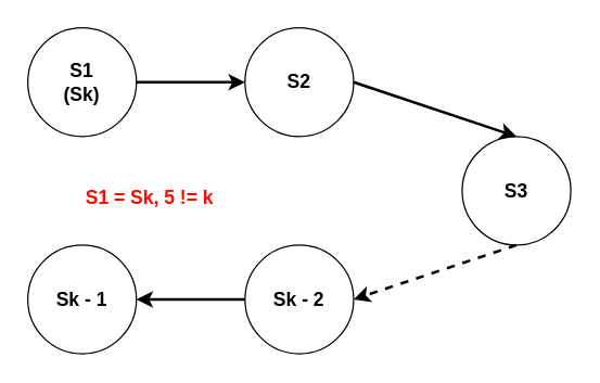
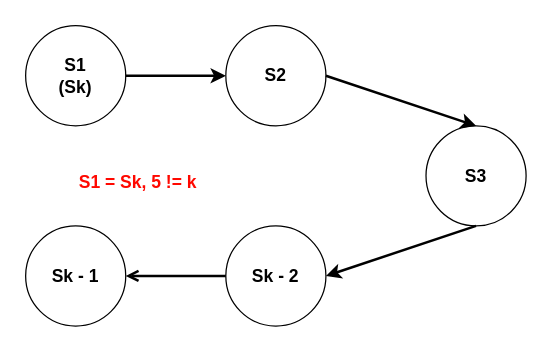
- <mxCell id="9" value="" style="endArrow=classic;html=1;rounded=0;exitX=0.5;exitY=1;exitDx=0;exitDy=0;entryX=1;entryY=0.5;entryDx=0;entryDy=0;fontSize=11;strokeWidth=2;dashed=1;" edge="1" parent="1" source="4" target="5"><mxGeometry width="50" height="50" relative="1" as="geometry"><mxPoint x="520" y="320" as="sourcePoint" /><mxPoint x="570" y="270" as="targetPoint" /></mxGeometry></mxCell>
+ <mxCell id="9" value="" style="endArrow=classic;html=1;rounded=0;exitX=0.5;exitY=1;exitDx=0;exitDy=0;entryX=1;entryY=0.5;entryDx=0;entryDy=0;fontSize=11;strokeWidth=2;" edge="1" parent="1" source="4" target="5"><mxGeometry width="50" height="50" relative="1" as="geometry"><mxPoint x="520" y="320" as="sourcePoint" /><mxPoint x="570" y="270" as="targetPoint" /></mxGeometry></mxCell>
- <mxCell id="10" value="" style="endArrow=classic;html=1;rounded=0;exitX=0;exitY=0.5;exitDx=0;exitDy=0;entryX=1;entryY=0.5;entryDx=0;entryDy=0;fontSize=11;strokeWidth=2;" edge="1" parent="1" source="5" target="6"><mxGeometry width="50" height="50" relative="1" as="geometry"><mxPoint x="260" y="190" as="sourcePoint" /><mxPoint x="310" y="140" as="targetPoint" /></mxGeometry></mxCell>
+ <mxCell id="10" value="" style="endArrow=open;html=1;rounded=0;exitX=0;exitY=0.5;exitDx=0;exitDy=0;entryX=1;entryY=0.5;entryDx=0;entryDy=0;fontSize=11;strokeWidth=2;" edge="1" parent="1" source="5" target="6"><mxGeometry width="50" height="50" relative="1" as="geometry"><mxPoint x="260" y="190" as="sourcePoint" /><mxPoint x="310" y="140" as="targetPoint" /></mxGeometry></mxCell>
